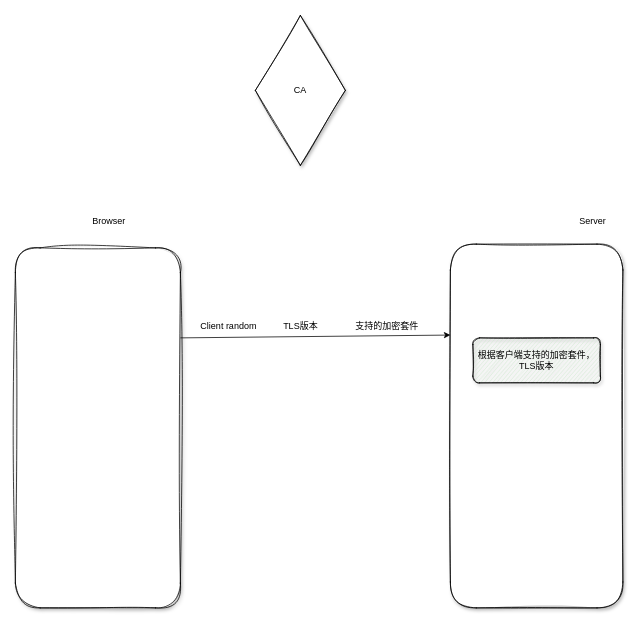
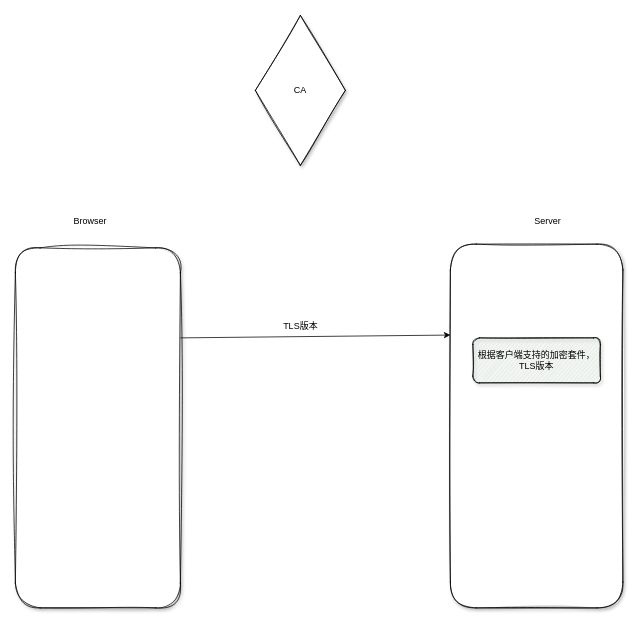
- <mxCell id="4" value="Browser" style="text;html=1;strokeColor=none;fillColor=none;align=center;verticalAlign=middle;whiteSpace=wrap;rounded=0;" vertex="1" parent="1"><mxGeometry x="115" y="280" width="60" height="30" as="geometry" /></mxCell>
+ <mxCell id="4" value="Browser" style="text;html=1;strokeColor=none;fillColor=none;align=center;verticalAlign=middle;whiteSpace=wrap;rounded=0;" vertex="1" parent="1"><mxGeometry x="90" y="280" width="60" height="30" as="geometry" /></mxCell>
- <mxCell id="5" value="Server" style="text;html=1;strokeColor=none;fillColor=none;align=center;verticalAlign=middle;whiteSpace=wrap;rounded=0;" vertex="1" parent="1"><mxGeometry x="760" y="280" width="60" height="30" as="geometry" /></mxCell>
+ <mxCell id="5" value="Server" style="text;html=1;strokeColor=none;fillColor=none;align=center;verticalAlign=middle;whiteSpace=wrap;rounded=0;" vertex="1" parent="1"><mxGeometry x="700" y="280" width="60" height="30" as="geometry" /></mxCell>
- <mxCell id="8" value="Client random" style="text;html=1;align=center;verticalAlign=middle;resizable=0;points=[];autosize=1;strokeColor=none;fillColor=none;" vertex="1" parent="1"><mxGeometry x="254" y="420" width="100" height="30" as="geometry" /></mxCell>
- <mxCell id="10" value="支持的加密套件" style="text;html=1;align=center;verticalAlign=middle;resizable=0;points=[];autosize=1;strokeColor=none;fillColor=none;" vertex="1" parent="1"><mxGeometry x="460" y="420" width="110" height="30" as="geometry" /></mxCell>
